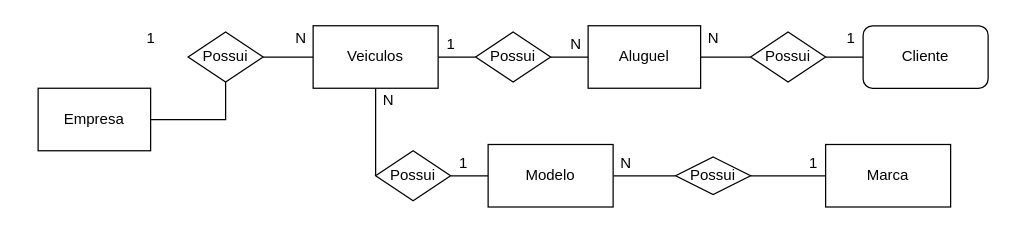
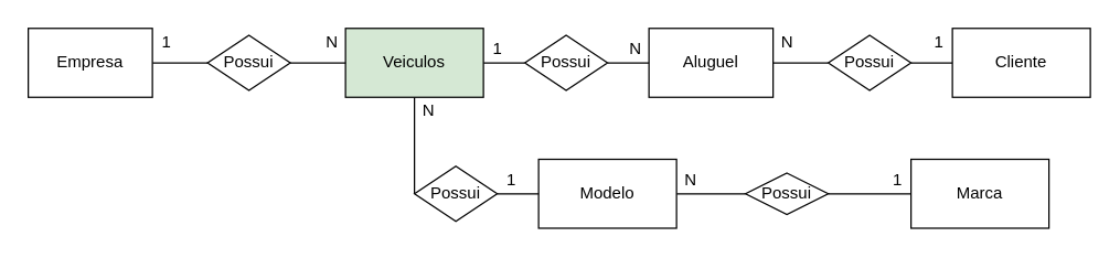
- <mxCell id="6" value="Veiculos" style="rounded=0;whiteSpace=wrap;html=1;" parent="1" vertex="1"><mxGeometry x="250" y="20" width="100" height="50" as="geometry" /></mxCell>
+ <mxCell id="6" value="Veiculos" style="rounded=0;whiteSpace=wrap;html=1;fillColor=#d5e8d4;" parent="1" vertex="1"><mxGeometry x="250" y="20" width="100" height="50" as="geometry" /></mxCell>
- <mxCell id="15" value="Cliente" style="whiteSpace=wrap;html=1;rounded=1;" parent="1" vertex="1"><mxGeometry x="690" y="20" width="100" height="50" as="geometry" /></mxCell>
+ <mxCell id="15" value="Cliente" style="rounded=0;whiteSpace=wrap;html=1;" parent="1" vertex="1"><mxGeometry x="690" y="20" width="100" height="50" as="geometry" /></mxCell>
- <mxCell id="3" value="Empresa" style="rounded=0;whiteSpace=wrap;html=1;" parent="1" vertex="1"><mxGeometry x="30" y="70" width="90" height="50" as="geometry" /></mxCell>
+ <mxCell id="3" value="Empresa" style="rounded=0;whiteSpace=wrap;html=1;" parent="1" vertex="1"><mxGeometry x="20" y="20" width="90" height="50" as="geometry" /></mxCell>
